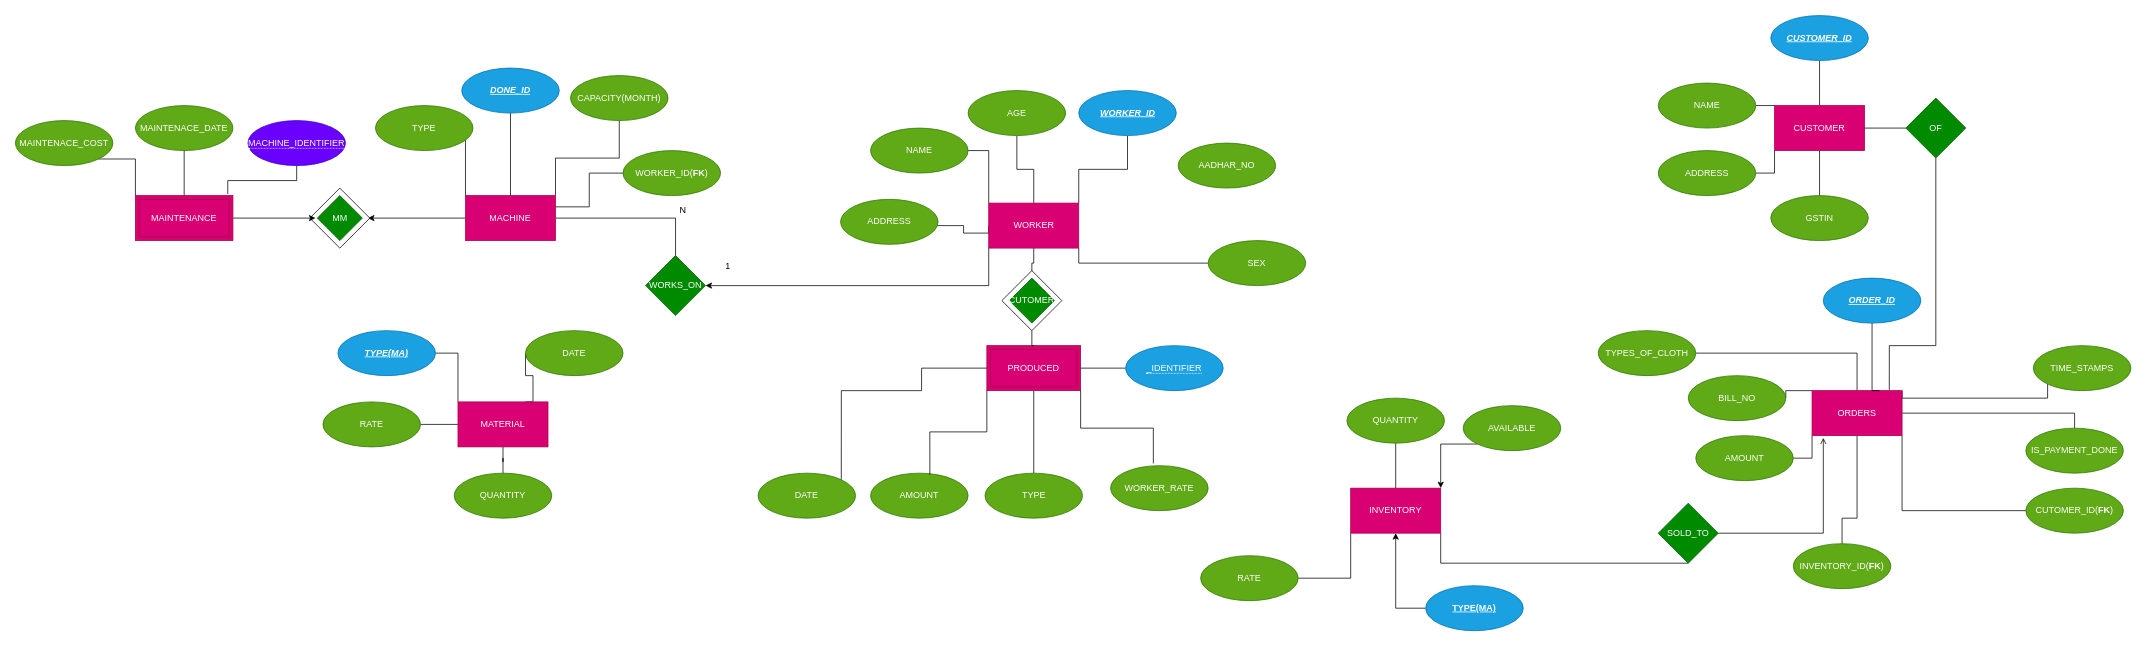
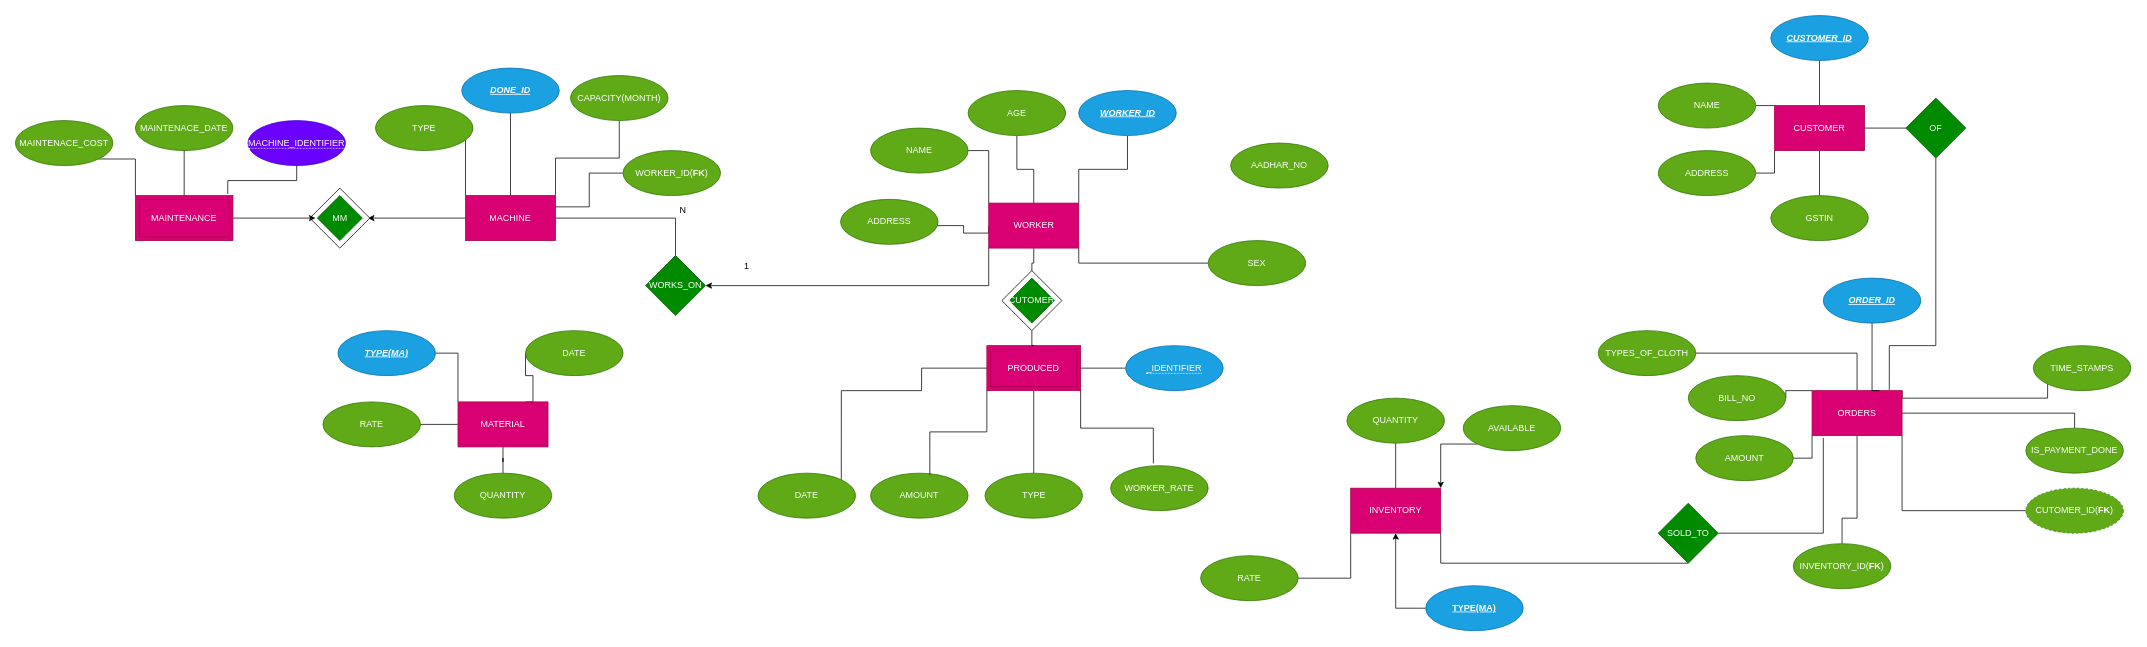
- <mxCell id="46" value="AADHAR_NO" style="ellipse;whiteSpace=wrap;html=1;fillColor=#60a917;strokeColor=#2D7600;fontColor=#ffffff;" parent="1" vertex="1"><mxGeometry x="1570" y="190" width="130" height="60" as="geometry" /></mxCell>
+ <mxCell id="46" value="AADHAR_NO" style="ellipse;whiteSpace=wrap;html=1;fillColor=#60a917;strokeColor=#2D7600;fontColor=#ffffff;" parent="1" vertex="1"><mxGeometry x="1640" y="190" width="130" height="60" as="geometry" /></mxCell>
- <mxCell id="103" value="1" style="text;html=1;align=center;verticalAlign=middle;whiteSpace=wrap;rounded=0;" vertex="1" parent="1"><mxGeometry x="940" y="340" width="60" height="30" as="geometry" /></mxCell>
+ <mxCell id="103" value="1" style="text;html=1;align=center;verticalAlign=middle;whiteSpace=wrap;rounded=0;" vertex="1" parent="1"><mxGeometry x="965" y="340" width="60" height="30" as="geometry" /></mxCell>
- <mxCell id="78" style="edgeStyle=orthogonalEdgeStyle;rounded=0;orthogonalLoop=1;jettySize=auto;html=1;entryX=0.125;entryY=1.05;entryDx=0;entryDy=0;entryPerimeter=0;endArrow=open;endFill=0;exitX=1;exitY=0.5;exitDx=0;exitDy=0;" parent="1" source="77" target="27" edge="1"><mxGeometry relative="1" as="geometry"><Array as="points"><mxPoint x="2430" y="710" /></Array></mxGeometry></mxCell>
+ <mxCell id="78" style="edgeStyle=orthogonalEdgeStyle;rounded=0;orthogonalLoop=1;jettySize=auto;html=1;entryX=0.125;entryY=1.05;entryDx=0;entryDy=0;entryPerimeter=0;endArrow=none;endFill=0;exitX=1;exitY=0.5;exitDx=0;exitDy=0;" parent="1" source="77" target="27" edge="1"><mxGeometry relative="1" as="geometry"><Array as="points"><mxPoint x="2430" y="710" /></Array></mxGeometry></mxCell>
- <mxCell id="82" value="CUTOMER_ID(&lt;b style=&quot;border-color: var(--border-color);&quot;&gt;FK&lt;/b&gt;)" style="ellipse;whiteSpace=wrap;html=1;fillColor=#60a917;strokeColor=#2D7600;fontColor=#ffffff;" parent="1" vertex="1"><mxGeometry x="2700" y="650" width="130" height="60" as="geometry" /></mxCell>
+ <mxCell id="82" value="CUTOMER_ID(&lt;b style=&quot;border-color: var(--border-color);&quot;&gt;FK&lt;/b&gt;)" style="ellipse;whiteSpace=wrap;html=1;fillColor=#60a917;strokeColor=#2D7600;fontColor=#ffffff;dashed=1;" parent="1" vertex="1"><mxGeometry x="2700" y="650" width="130" height="60" as="geometry" /></mxCell>
